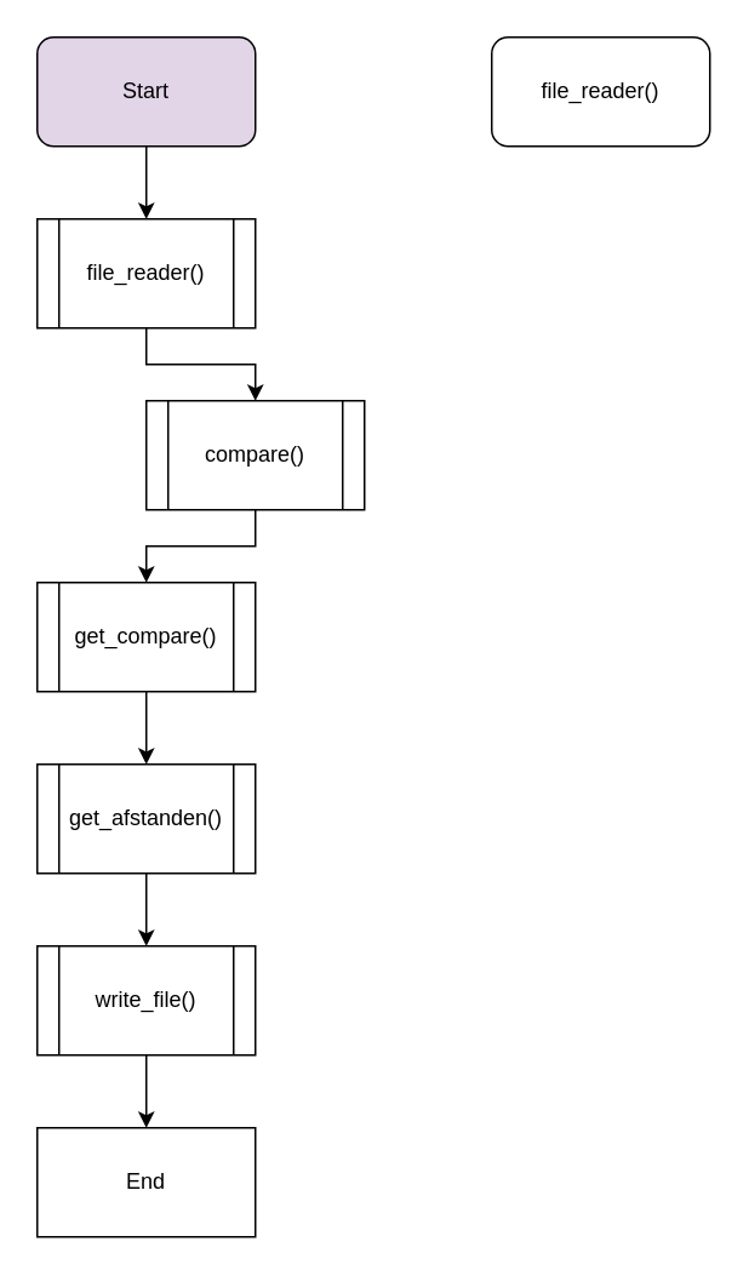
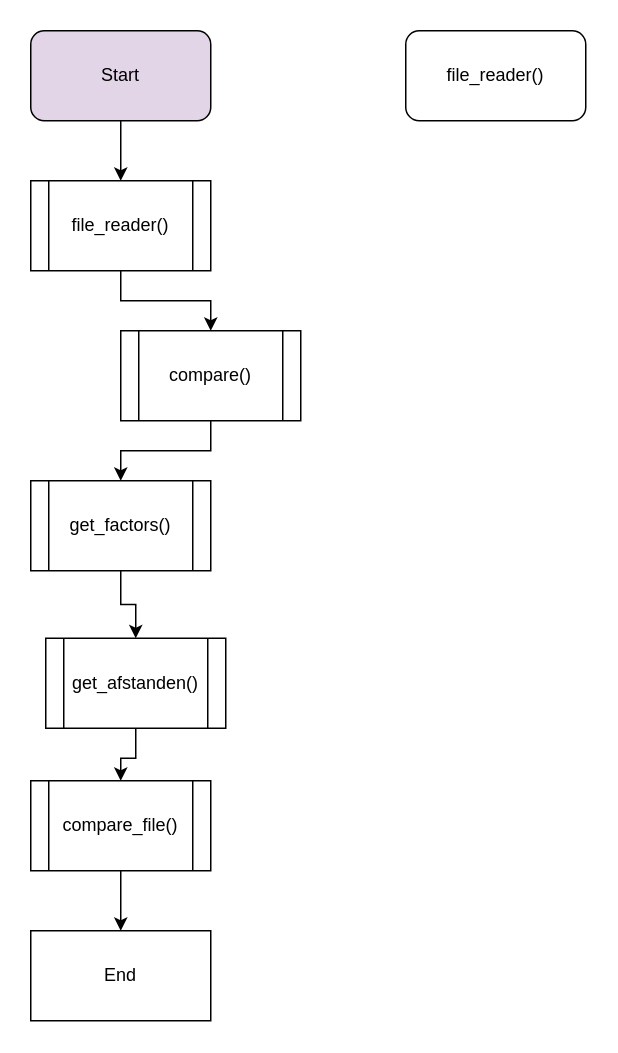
- <mxCell id="9" value="get_compare()" style="shape=process;whiteSpace=wrap;html=1;backgroundOutline=1;" vertex="1" parent="1"><mxGeometry x="20" y="320" width="120" height="60" as="geometry" /></mxCell>
+ <mxCell id="9" value="get_factors()" style="shape=process;whiteSpace=wrap;html=1;backgroundOutline=1;" vertex="1" parent="1"><mxGeometry x="20" y="320" width="120" height="60" as="geometry" /></mxCell>
- <mxCell id="11" value="get_afstanden()" style="shape=process;whiteSpace=wrap;html=1;backgroundOutline=1;" vertex="1" parent="1"><mxGeometry x="20" y="420" width="120" height="60" as="geometry" /></mxCell>
+ <mxCell id="11" value="get_afstanden()" style="shape=process;whiteSpace=wrap;html=1;backgroundOutline=1;" vertex="1" parent="1"><mxGeometry x="30" y="425" width="120" height="60" as="geometry" /></mxCell>
- <mxCell id="13" value="write_file()" style="shape=process;whiteSpace=wrap;html=1;backgroundOutline=1;" vertex="1" parent="1"><mxGeometry x="20" y="520" width="120" height="60" as="geometry" /></mxCell>
+ <mxCell id="13" value="compare_file()" style="shape=process;whiteSpace=wrap;html=1;backgroundOutline=1;" vertex="1" parent="1"><mxGeometry x="20" y="520" width="120" height="60" as="geometry" /></mxCell>
